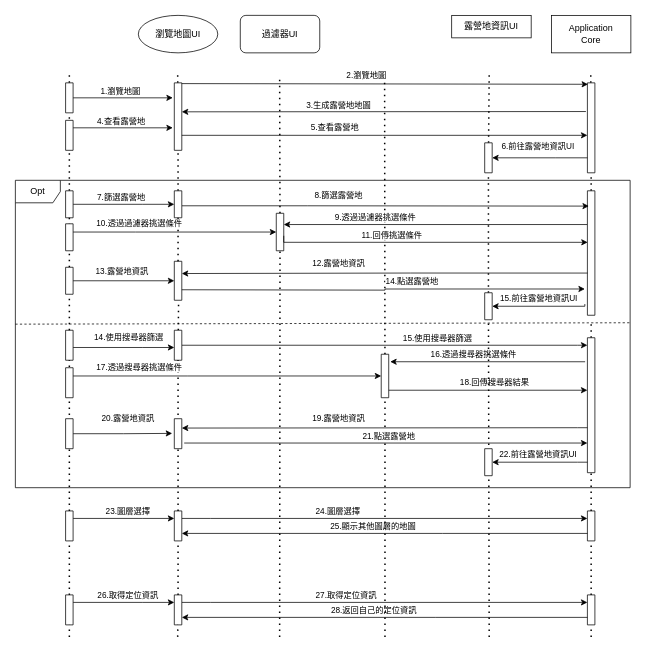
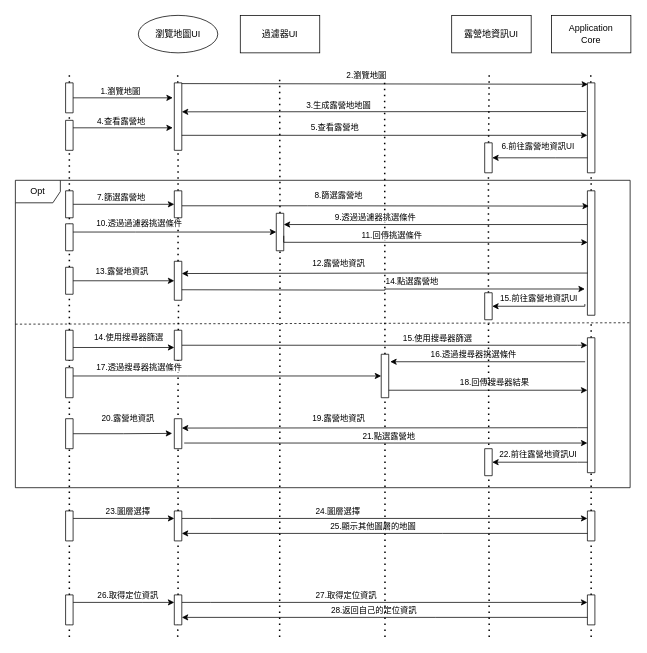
- <mxCell id="84" value="露營地資訊UI" style="rounded=0;whiteSpace=wrap;html=1;" parent="1" vertex="1"><mxGeometry x="602" y="20" width="106" height="30" as="geometry" /></mxCell>
+ <mxCell id="84" value="露營地資訊UI" style="rounded=0;whiteSpace=wrap;html=1;" parent="1" vertex="1"><mxGeometry x="602" y="20" width="106" height="50" as="geometry" /></mxCell>
- <mxCell id="3" value="過濾器UI" style="whiteSpace=wrap;html=1;rounded=1;" parent="1" vertex="1"><mxGeometry x="320" y="20" width="106" height="50" as="geometry" /></mxCell>
+ <mxCell id="3" value="過濾器UI" style="rounded=0;whiteSpace=wrap;html=1;" parent="1" vertex="1"><mxGeometry x="320" y="20" width="106" height="50" as="geometry" /></mxCell>
